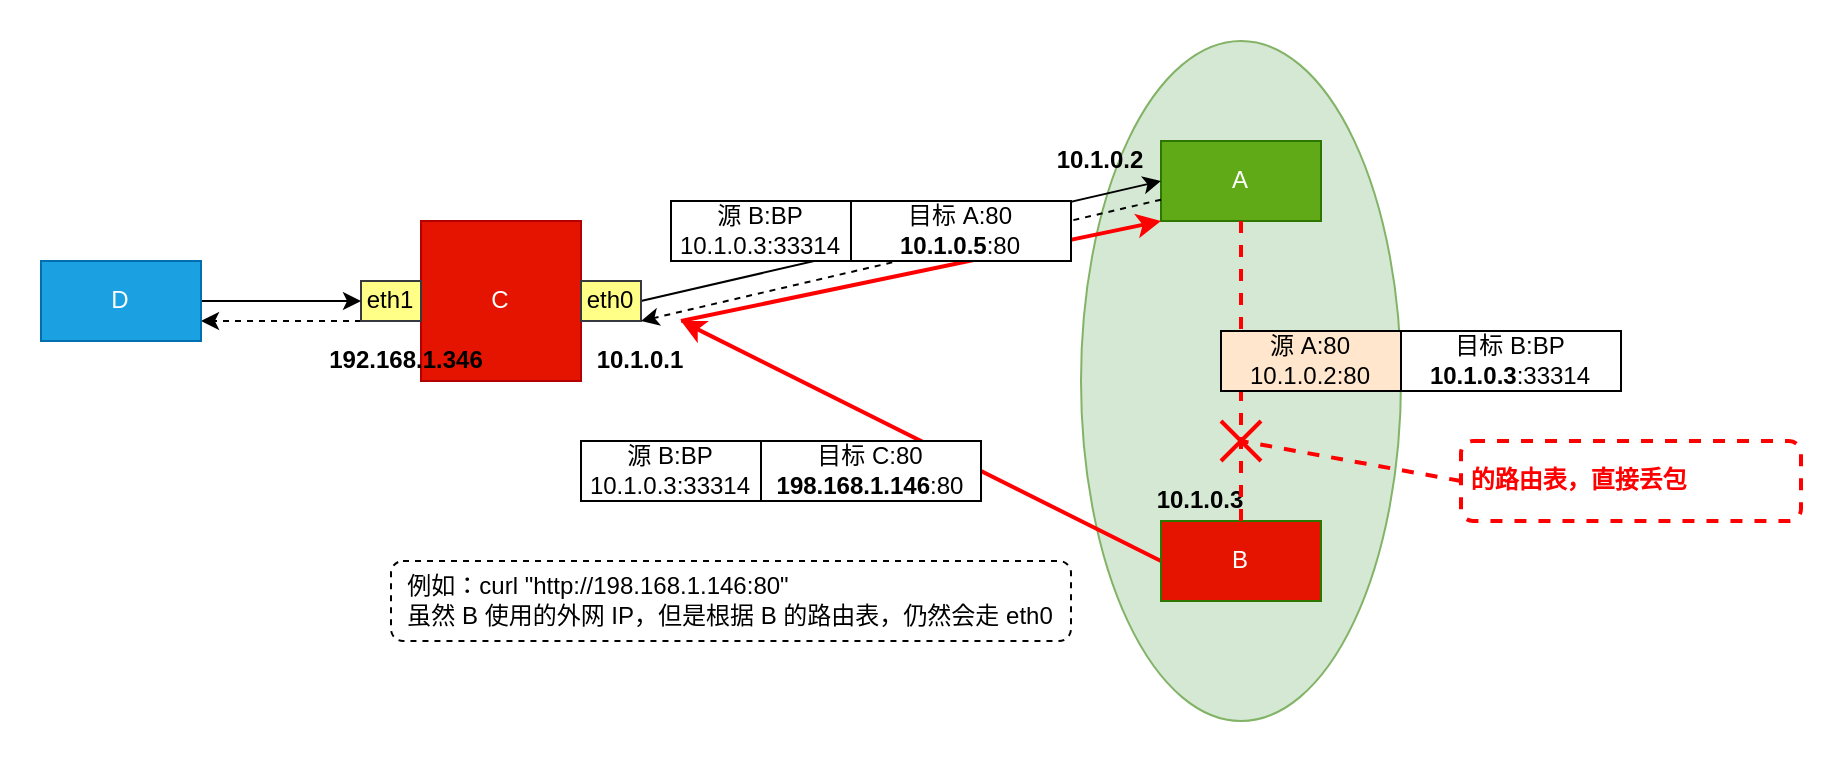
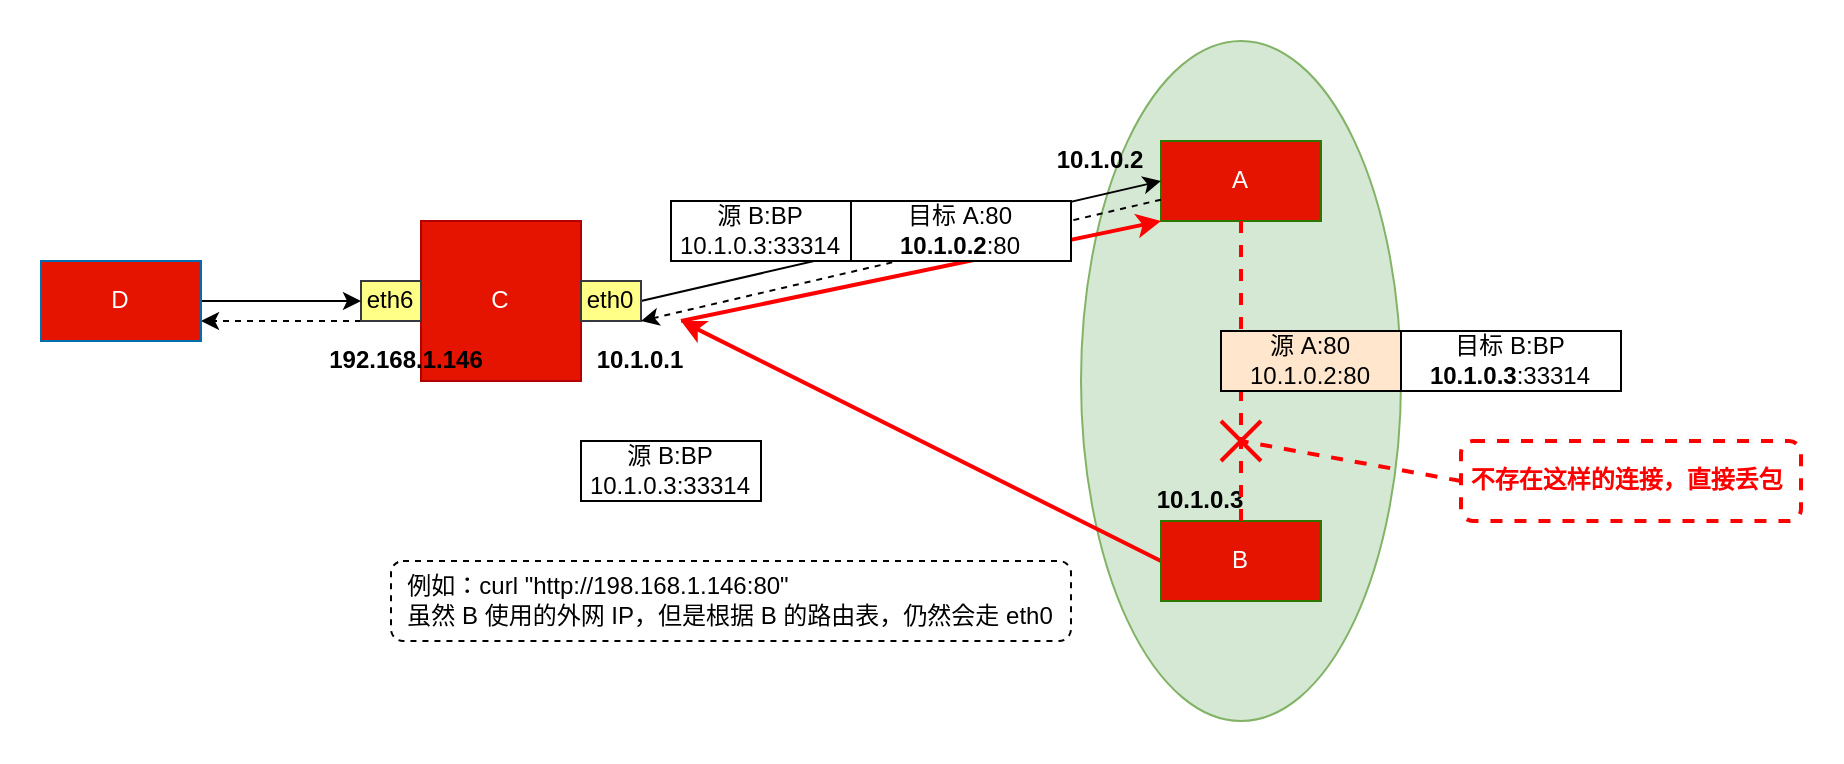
- <mxCell id="3" value="A" style="rounded=0;whiteSpace=wrap;html=1;fillColor=#60a917;strokeColor=#2D7600;fontColor=#ffffff;" parent="1" vertex="1"><mxGeometry x="580" y="70" width="80" height="40" as="geometry" /></mxCell>
+ <mxCell id="3" value="A" style="rounded=0;whiteSpace=wrap;html=1;fillColor=#e51400;strokeColor=#2D7600;fontColor=#ffffff;" parent="1" vertex="1"><mxGeometry x="580" y="70" width="80" height="40" as="geometry" /></mxCell>
- <mxCell id="24" value="目标 A:80&lt;br&gt;&lt;b&gt;10.1.0.5&lt;/b&gt;:80" style="rounded=0;whiteSpace=wrap;html=1;" parent="1" vertex="1"><mxGeometry x="425" y="100" width="110" height="30" as="geometry" /></mxCell>
+ <mxCell id="24" value="目标 A:80&lt;br&gt;&lt;b&gt;10.1.0.2&lt;/b&gt;:80" style="rounded=0;whiteSpace=wrap;html=1;" parent="1" vertex="1"><mxGeometry x="425" y="100" width="110" height="30" as="geometry" /></mxCell>
- <mxCell id="12" value="D" style="rounded=0;whiteSpace=wrap;html=1;fillColor=#1ba1e2;fontColor=#ffffff;strokeColor=#006EAF;" parent="1" vertex="1"><mxGeometry x="20" y="130" width="80" height="40" as="geometry" /></mxCell>
+ <mxCell id="12" value="D" style="rounded=0;whiteSpace=wrap;html=1;fillColor=#e51400;fontColor=#ffffff;strokeColor=#006EAF;" parent="1" vertex="1"><mxGeometry x="20" y="130" width="80" height="40" as="geometry" /></mxCell>
- <mxCell id="8" value="eth1" style="rounded=0;whiteSpace=wrap;html=1;fillColor=#ffff88;strokeColor=#36393d;" parent="1" vertex="1"><mxGeometry x="180" y="140" width="30" height="20" as="geometry" /></mxCell>
+ <mxCell id="8" value="eth6" style="rounded=0;whiteSpace=wrap;html=1;fillColor=#ffff88;strokeColor=#36393d;" parent="1" vertex="1"><mxGeometry x="180" y="140" width="30" height="20" as="geometry" /></mxCell>
- <mxCell id="16" value="192.168.1.346" style="text;html=1;strokeColor=none;fillColor=none;align=center;verticalAlign=middle;whiteSpace=wrap;rounded=0;fontStyle=1" parent="1" vertex="1"><mxGeometry x="160" y="170" width="86" height="20" as="geometry" /></mxCell>
+ <mxCell id="16" value="192.168.1.146" style="text;html=1;strokeColor=none;fillColor=none;align=center;verticalAlign=middle;whiteSpace=wrap;rounded=0;fontStyle=1" parent="1" vertex="1"><mxGeometry x="160" y="170" width="86" height="20" as="geometry" /></mxCell>
- <mxCell id="22" value="目标 C:80&lt;br&gt;&lt;b&gt;198.168.1.146&lt;/b&gt;:80" style="rounded=0;whiteSpace=wrap;html=1;" parent="1" vertex="1"><mxGeometry x="380" y="220" width="110" height="30" as="geometry" /></mxCell>
- <mxCell id="30" value="&amp;nbsp;的路由表，直接丢包" style="rounded=1;whiteSpace=wrap;html=1;dashed=1;align=left;strokeColor=#FF0000;strokeWidth=2;fontColor=#FF0000;fontStyle=1" parent="1" vertex="1"><mxGeometry x="730" y="220" width="170" height="40" as="geometry" /></mxCell>
+ <mxCell id="30" value="&amp;nbsp;不存在这样的连接，直接丢包" style="rounded=1;whiteSpace=wrap;html=1;dashed=1;align=left;strokeColor=#FF0000;strokeWidth=2;fontColor=#FF0000;fontStyle=1" parent="1" vertex="1"><mxGeometry x="730" y="220" width="170" height="40" as="geometry" /></mxCell>
